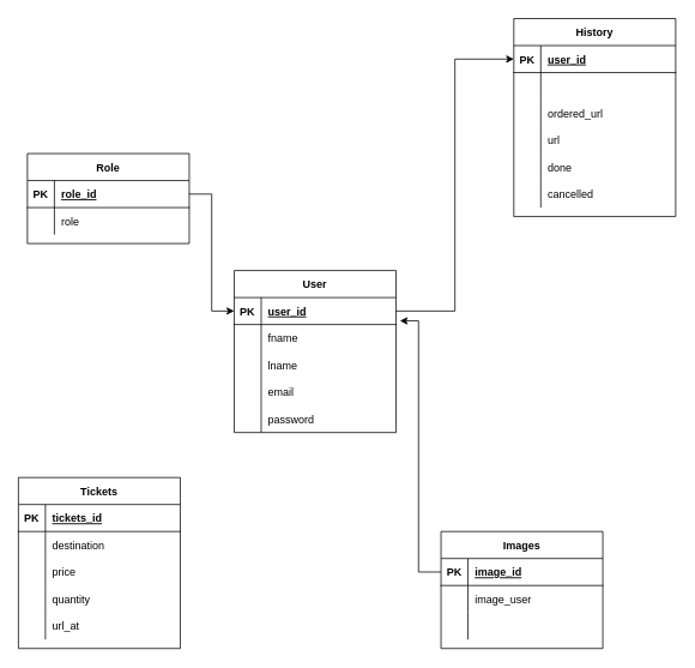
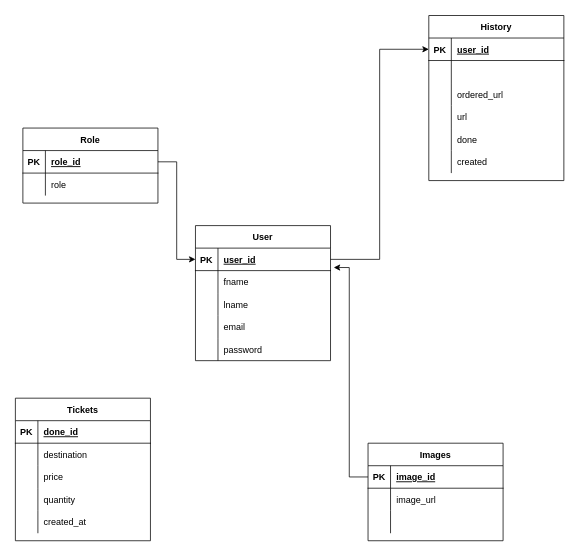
- <mxCell id="53" value="cancelled" style="shape=partialRectangle;connectable=0;fillColor=none;top=0;left=0;bottom=0;right=0;align=left;spacingLeft=6;overflow=hidden;" parent="51" vertex="1"><mxGeometry x="30" width="150" height="30" as="geometry"><mxRectangle width="150" height="30" as="alternateBounds" /></mxGeometry></mxCell>
+ <mxCell id="53" value="created" style="shape=partialRectangle;connectable=0;fillColor=none;top=0;left=0;bottom=0;right=0;align=left;spacingLeft=6;overflow=hidden;" parent="51" vertex="1"><mxGeometry x="30" width="150" height="30" as="geometry"><mxRectangle width="150" height="30" as="alternateBounds" /></mxGeometry></mxCell>
- <mxCell id="57" value="tickets_id" style="shape=partialRectangle;connectable=0;fillColor=none;top=0;left=0;bottom=0;right=0;align=left;spacingLeft=6;fontStyle=5;overflow=hidden;" parent="55" vertex="1"><mxGeometry x="30" width="150" height="30" as="geometry"><mxRectangle width="150" height="30" as="alternateBounds" /></mxGeometry></mxCell>
+ <mxCell id="57" value="done_id" style="shape=partialRectangle;connectable=0;fillColor=none;top=0;left=0;bottom=0;right=0;align=left;spacingLeft=6;fontStyle=5;overflow=hidden;" parent="55" vertex="1"><mxGeometry x="30" width="150" height="30" as="geometry"><mxRectangle width="150" height="30" as="alternateBounds" /></mxGeometry></mxCell>
- <mxCell id="24" value="image_user  " style="shape=partialRectangle;connectable=0;fillColor=none;top=0;left=0;bottom=0;right=0;align=left;spacingLeft=6;overflow=hidden;" parent="22" vertex="1"><mxGeometry x="30" width="150" height="30" as="geometry"><mxRectangle width="150" height="30" as="alternateBounds" /></mxGeometry></mxCell>
+ <mxCell id="24" value="image_url  " style="shape=partialRectangle;connectable=0;fillColor=none;top=0;left=0;bottom=0;right=0;align=left;spacingLeft=6;overflow=hidden;" parent="22" vertex="1"><mxGeometry x="30" width="150" height="30" as="geometry"><mxRectangle width="150" height="30" as="alternateBounds" /></mxGeometry></mxCell>
- <mxCell id="69" value="url_at" style="shape=partialRectangle;connectable=0;fillColor=none;top=0;left=0;bottom=0;right=0;align=left;spacingLeft=6;overflow=hidden;" parent="67" vertex="1"><mxGeometry x="30" width="150" height="30" as="geometry"><mxRectangle width="150" height="30" as="alternateBounds" /></mxGeometry></mxCell>
+ <mxCell id="69" value="created_at" style="shape=partialRectangle;connectable=0;fillColor=none;top=0;left=0;bottom=0;right=0;align=left;spacingLeft=6;overflow=hidden;" parent="67" vertex="1"><mxGeometry x="30" width="150" height="30" as="geometry"><mxRectangle width="150" height="30" as="alternateBounds" /></mxGeometry></mxCell>
